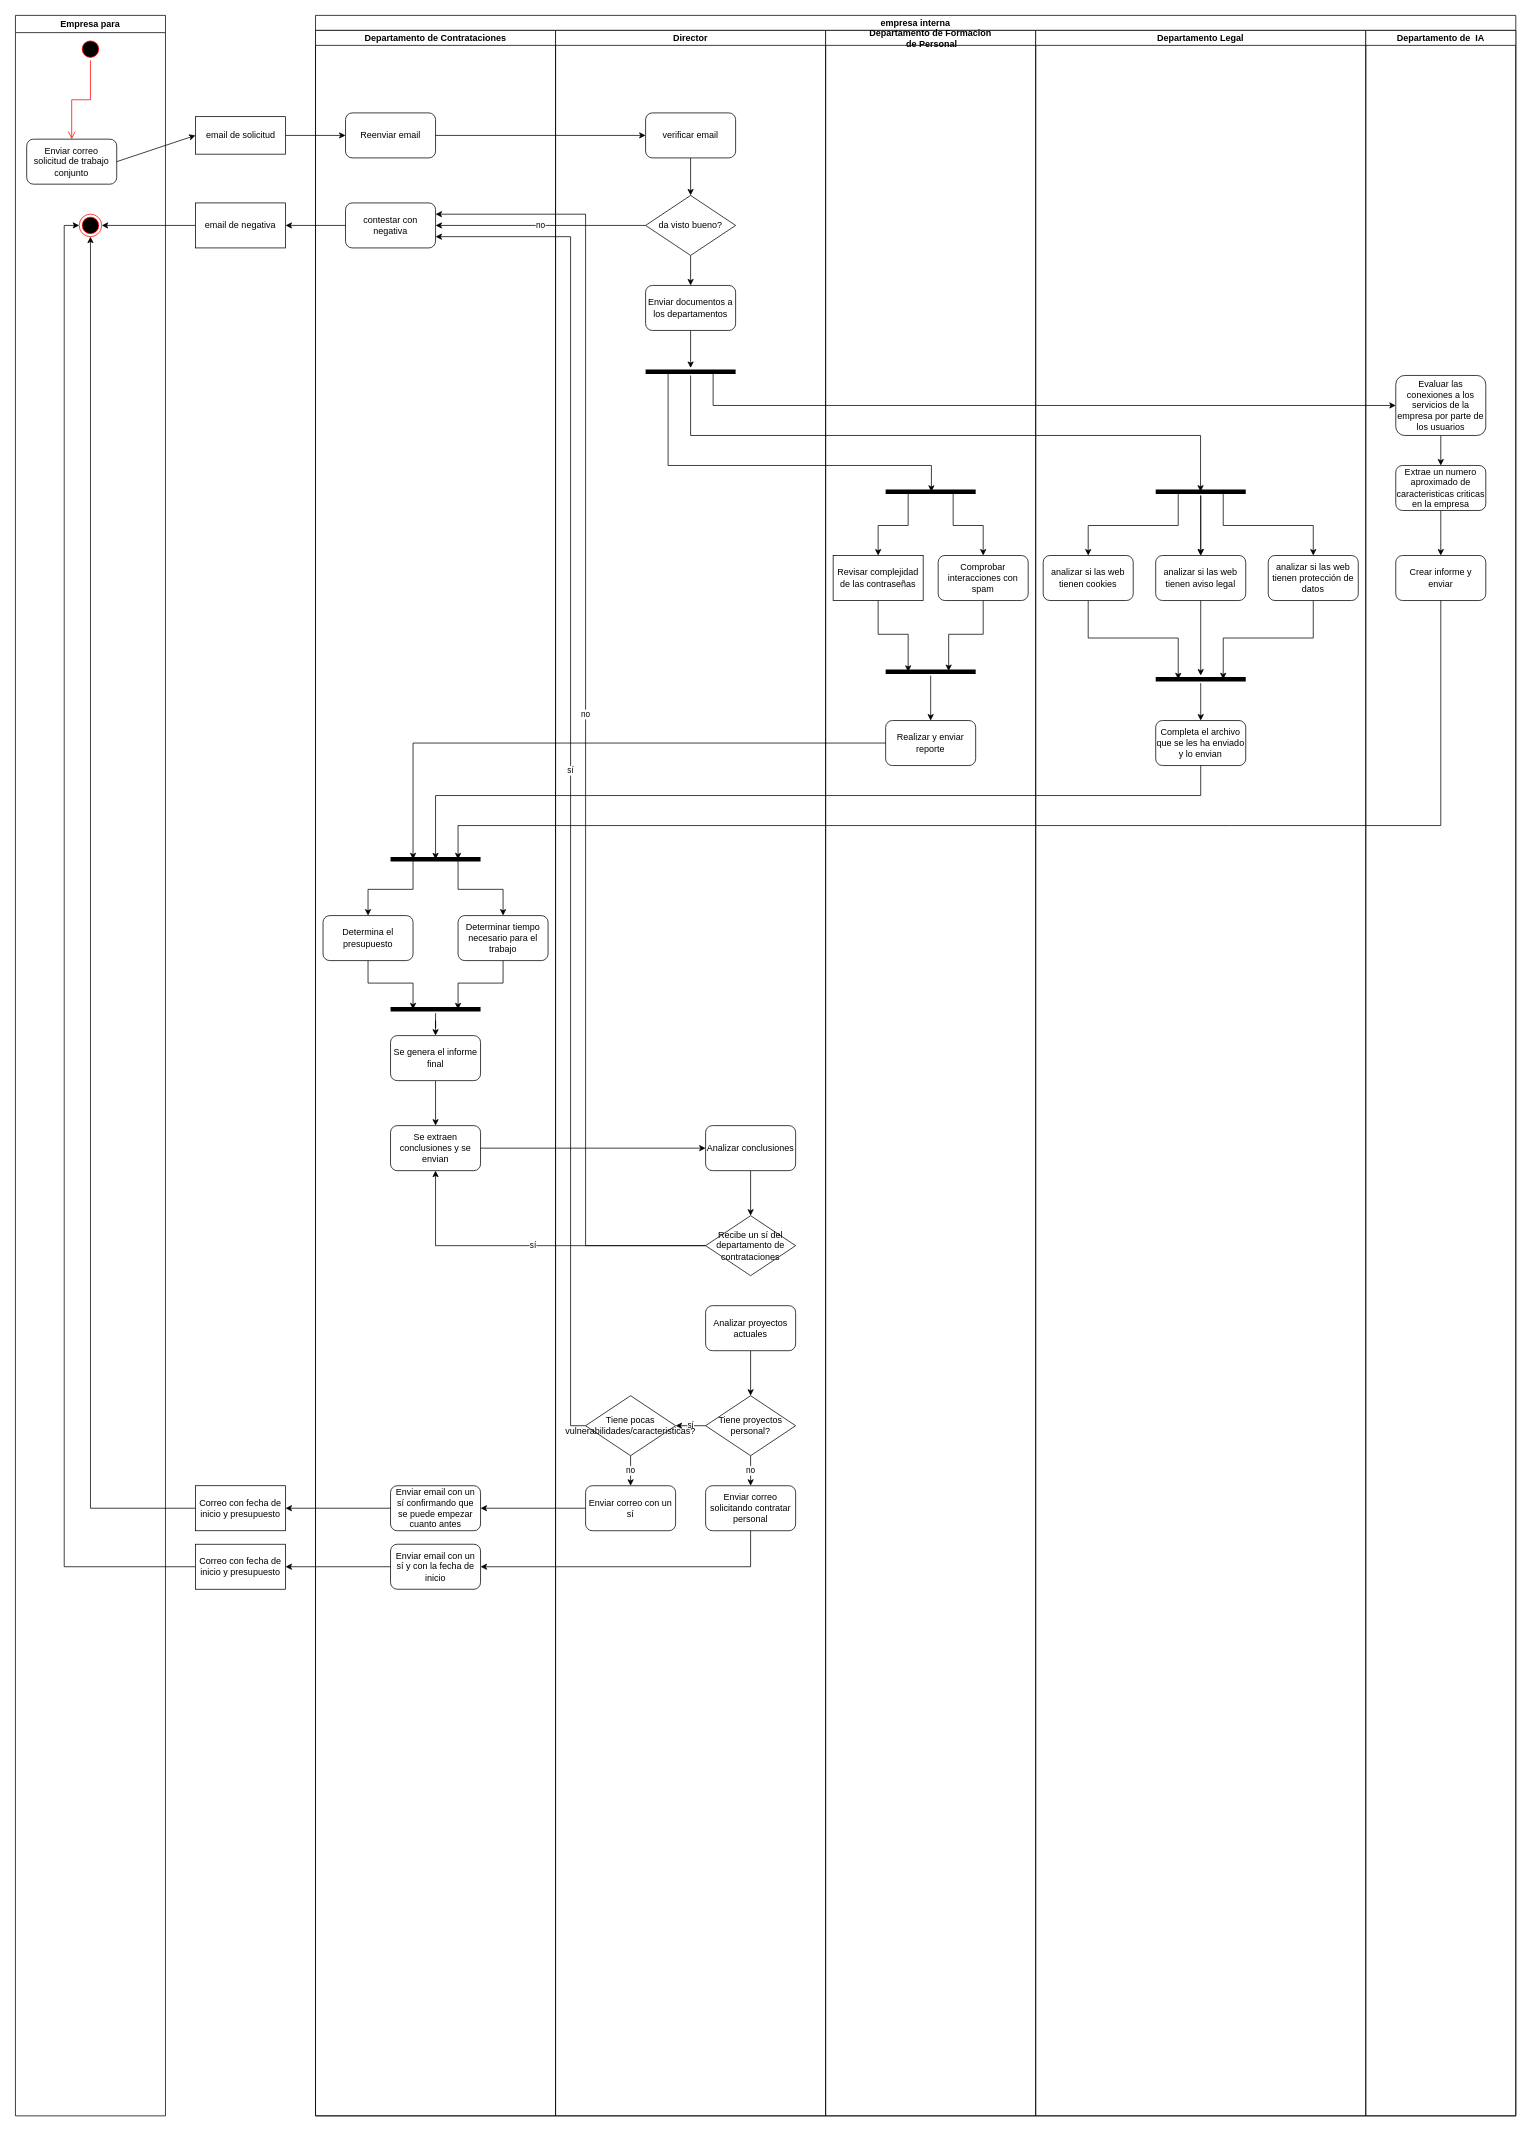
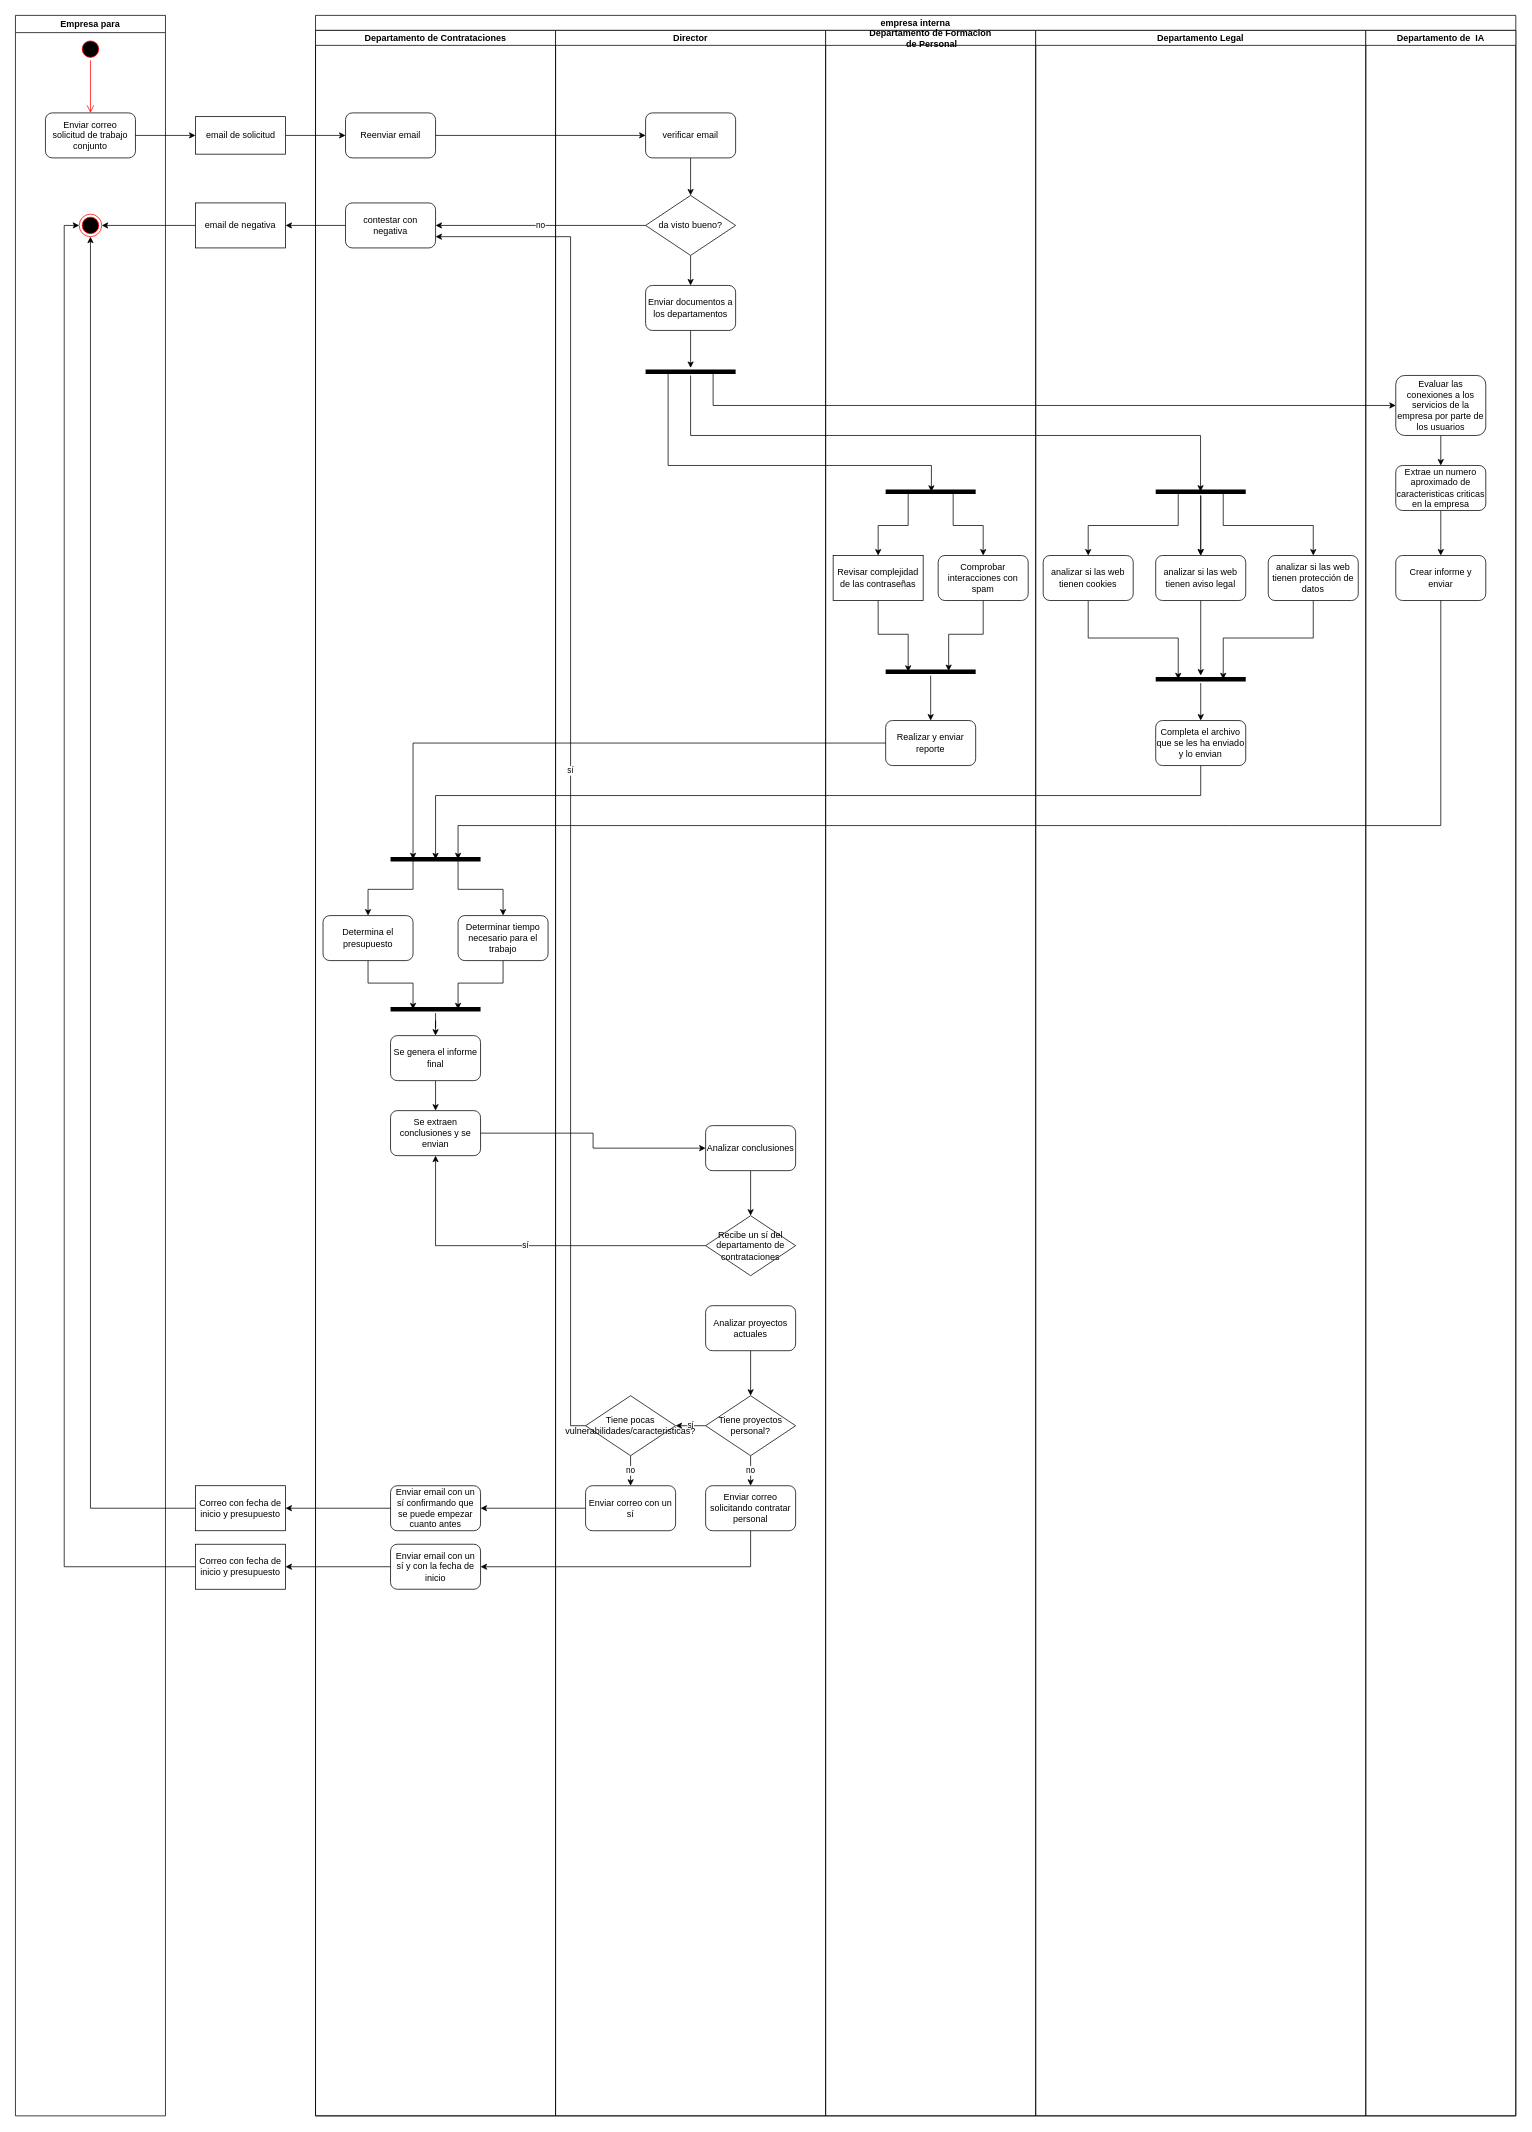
- <mxCell id="89" value="Enviar correo solicitud de trabajo conjunto" style="rounded=1;whiteSpace=wrap;html=1;" parent="86" vertex="1"><mxGeometry x="15" y="165" width="120" height="60" as="geometry" /></mxCell>
+ <mxCell id="89" value="Enviar correo solicitud de trabajo conjunto" style="rounded=1;whiteSpace=wrap;html=1;" parent="86" vertex="1"><mxGeometry x="40" y="130" width="120" height="60" as="geometry" /></mxCell>
- <mxCell id="83" value="no" style="edgeStyle=orthogonalEdgeStyle;rounded=0;orthogonalLoop=1;jettySize=auto;html=1;exitX=0;exitY=0.5;exitDx=0;exitDy=0;entryX=1;entryY=0.25;entryDx=0;entryDy=0;" edge="1" parent="2" source="30" target="5"><mxGeometry relative="1" as="geometry"><mxPoint x="165" y="1640" as="targetPoint" /><Array as="points"><mxPoint x="360" y="1640" /><mxPoint x="360" y="265" /></Array></mxGeometry></mxCell>
- <mxCell id="17" value="Se extraen conclusiones y se envian" style="rounded=1;whiteSpace=wrap;html=1;strokeColor=#000000;" parent="3" vertex="1"><mxGeometry x="100" y="1460" width="120" height="60" as="geometry" /></mxCell>
+ <mxCell id="17" value="Se extraen conclusiones y se envian" style="rounded=1;whiteSpace=wrap;html=1;strokeColor=#000000;" parent="3" vertex="1"><mxGeometry x="100" y="1440" width="120" height="60" as="geometry" /></mxCell>
